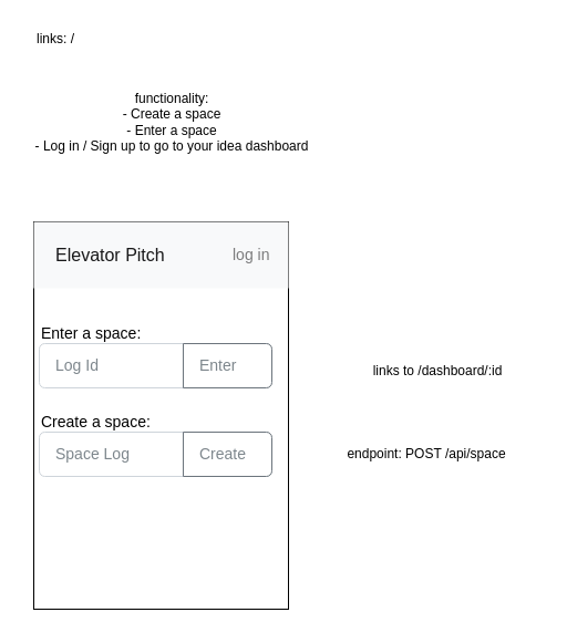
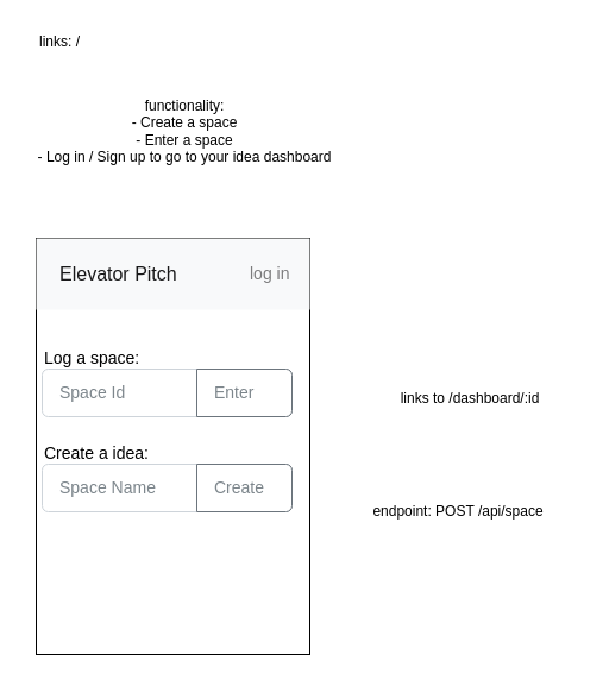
- <mxCell id="9" value="Enter a space:" style="fillColor=none;strokeColor=none;align=left;fontSize=14;" vertex="1" parent="1"><mxGeometry x="35" y="280" width="150" height="40" as="geometry" /></mxCell>
+ <mxCell id="9" value="Log a space:" style="fillColor=none;strokeColor=none;align=left;fontSize=14;" vertex="1" parent="1"><mxGeometry x="35" y="280" width="150" height="40" as="geometry" /></mxCell>
- <mxCell id="5" value="Log Id" style="html=1;shadow=0;dashed=0;shape=mxgraph.bootstrap.rrect;rSize=5;strokeColor=#CED4DA;html=1;whiteSpace=wrap;fillColor=#FFFFFF;fontColor=#7D868C;align=left;spacing=15;fontSize=14;" vertex="1" parent="1"><mxGeometry x="35" y="310" width="210" height="40" as="geometry" /></mxCell>
+ <mxCell id="5" value="Space Id" style="html=1;shadow=0;dashed=0;shape=mxgraph.bootstrap.rrect;rSize=5;strokeColor=#CED4DA;html=1;whiteSpace=wrap;fillColor=#FFFFFF;fontColor=#7D868C;align=left;spacing=15;fontSize=14;" vertex="1" parent="1"><mxGeometry x="35" y="310" width="210" height="40" as="geometry" /></mxCell>
- <mxCell id="10" value="Create a space:" style="fillColor=none;strokeColor=none;align=left;fontSize=14;" vertex="1" parent="1"><mxGeometry x="35" y="360" width="150" height="40" as="geometry" /></mxCell>
+ <mxCell id="10" value="Create a idea:" style="fillColor=none;strokeColor=none;align=left;fontSize=14;" vertex="1" parent="1"><mxGeometry x="35" y="360" width="150" height="40" as="geometry" /></mxCell>
- <mxCell id="7" value="Space Log" style="html=1;shadow=0;dashed=0;shape=mxgraph.bootstrap.rrect;rSize=5;strokeColor=#CED4DA;html=1;whiteSpace=wrap;fillColor=#FFFFFF;fontColor=#7D868C;align=left;spacing=15;fontSize=14;" vertex="1" parent="1"><mxGeometry x="35" y="390" width="210" height="40" as="geometry" /></mxCell>
+ <mxCell id="7" value="Space Name" style="html=1;shadow=0;dashed=0;shape=mxgraph.bootstrap.rrect;rSize=5;strokeColor=#CED4DA;html=1;whiteSpace=wrap;fillColor=#FFFFFF;fontColor=#7D868C;align=left;spacing=15;fontSize=14;" vertex="1" parent="1"><mxGeometry x="35" y="390" width="210" height="40" as="geometry" /></mxCell>
- <mxCell id="14" value="endpoint: POST /api/space" style="text;html=1;strokeColor=none;fillColor=none;align=center;verticalAlign=middle;whiteSpace=wrap;rounded=0;" vertex="1" parent="1"><mxGeometry x="290" y="395" width="190" height="30" as="geometry" /></mxCell>
+ <mxCell id="14" value="endpoint: POST /api/space" style="text;html=1;strokeColor=none;fillColor=none;align=center;verticalAlign=middle;whiteSpace=wrap;rounded=0;" vertex="1" parent="1"><mxGeometry x="290" y="415" width="190" height="30" as="geometry" /></mxCell>
